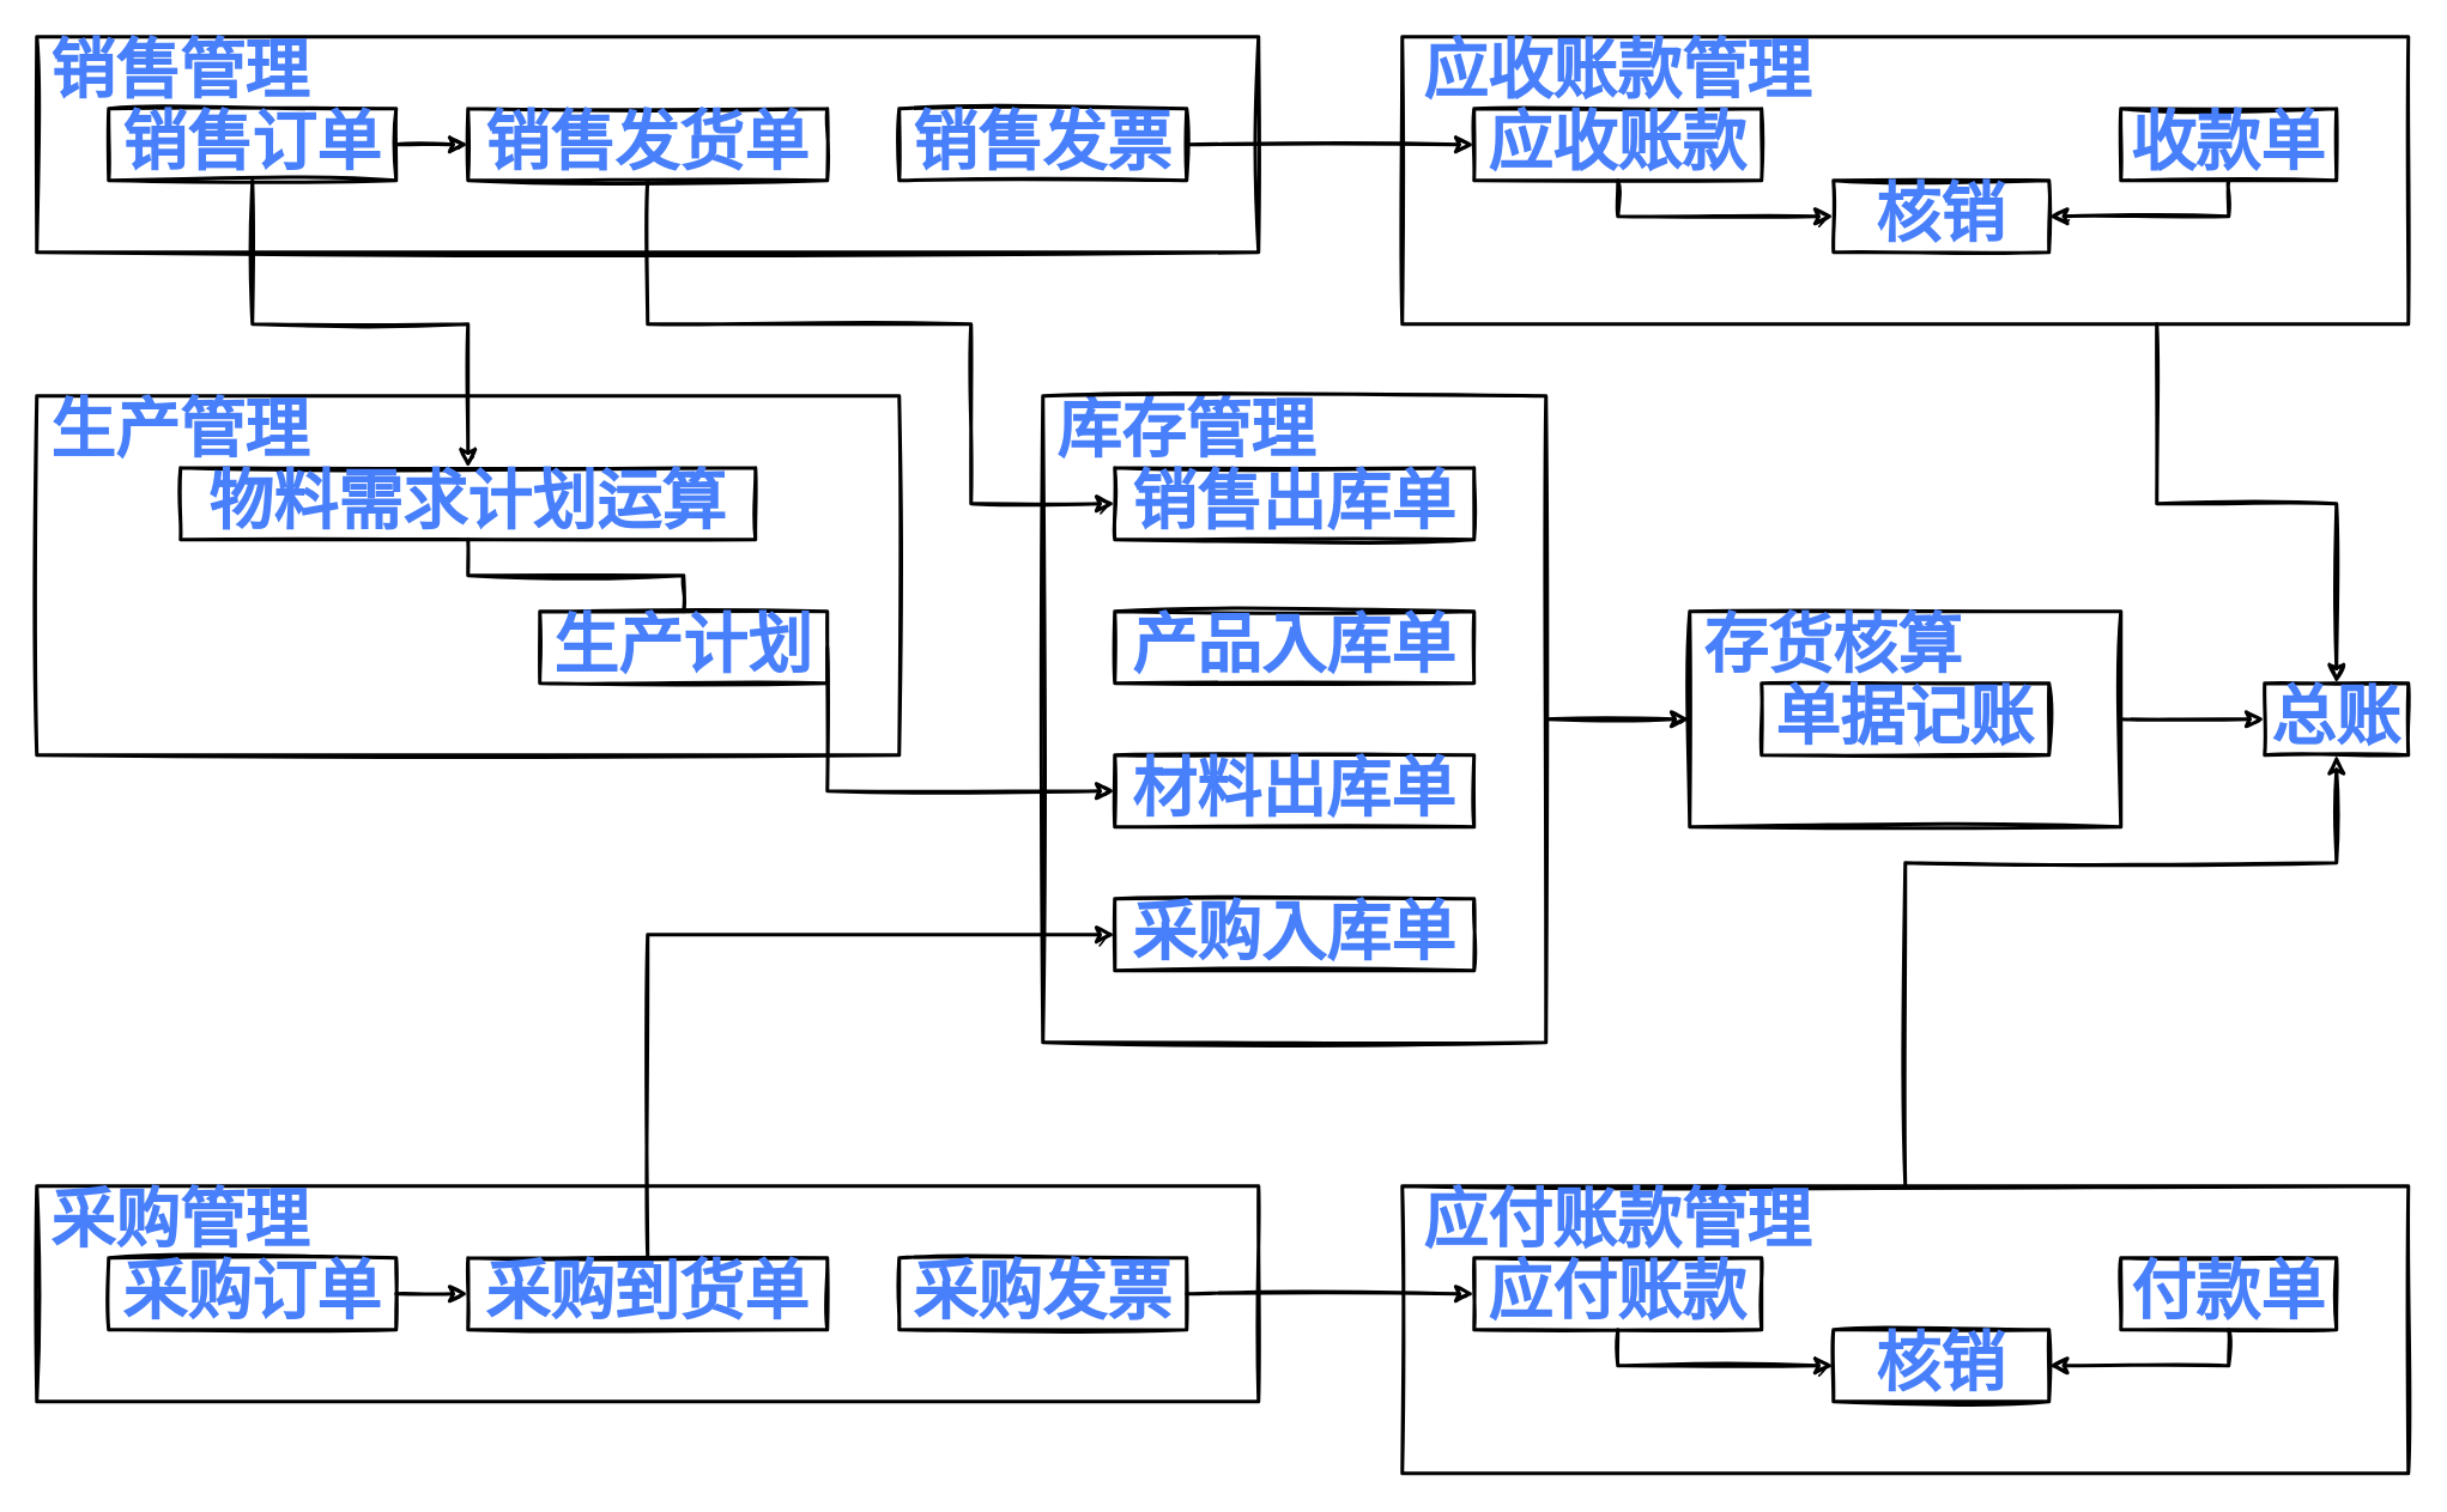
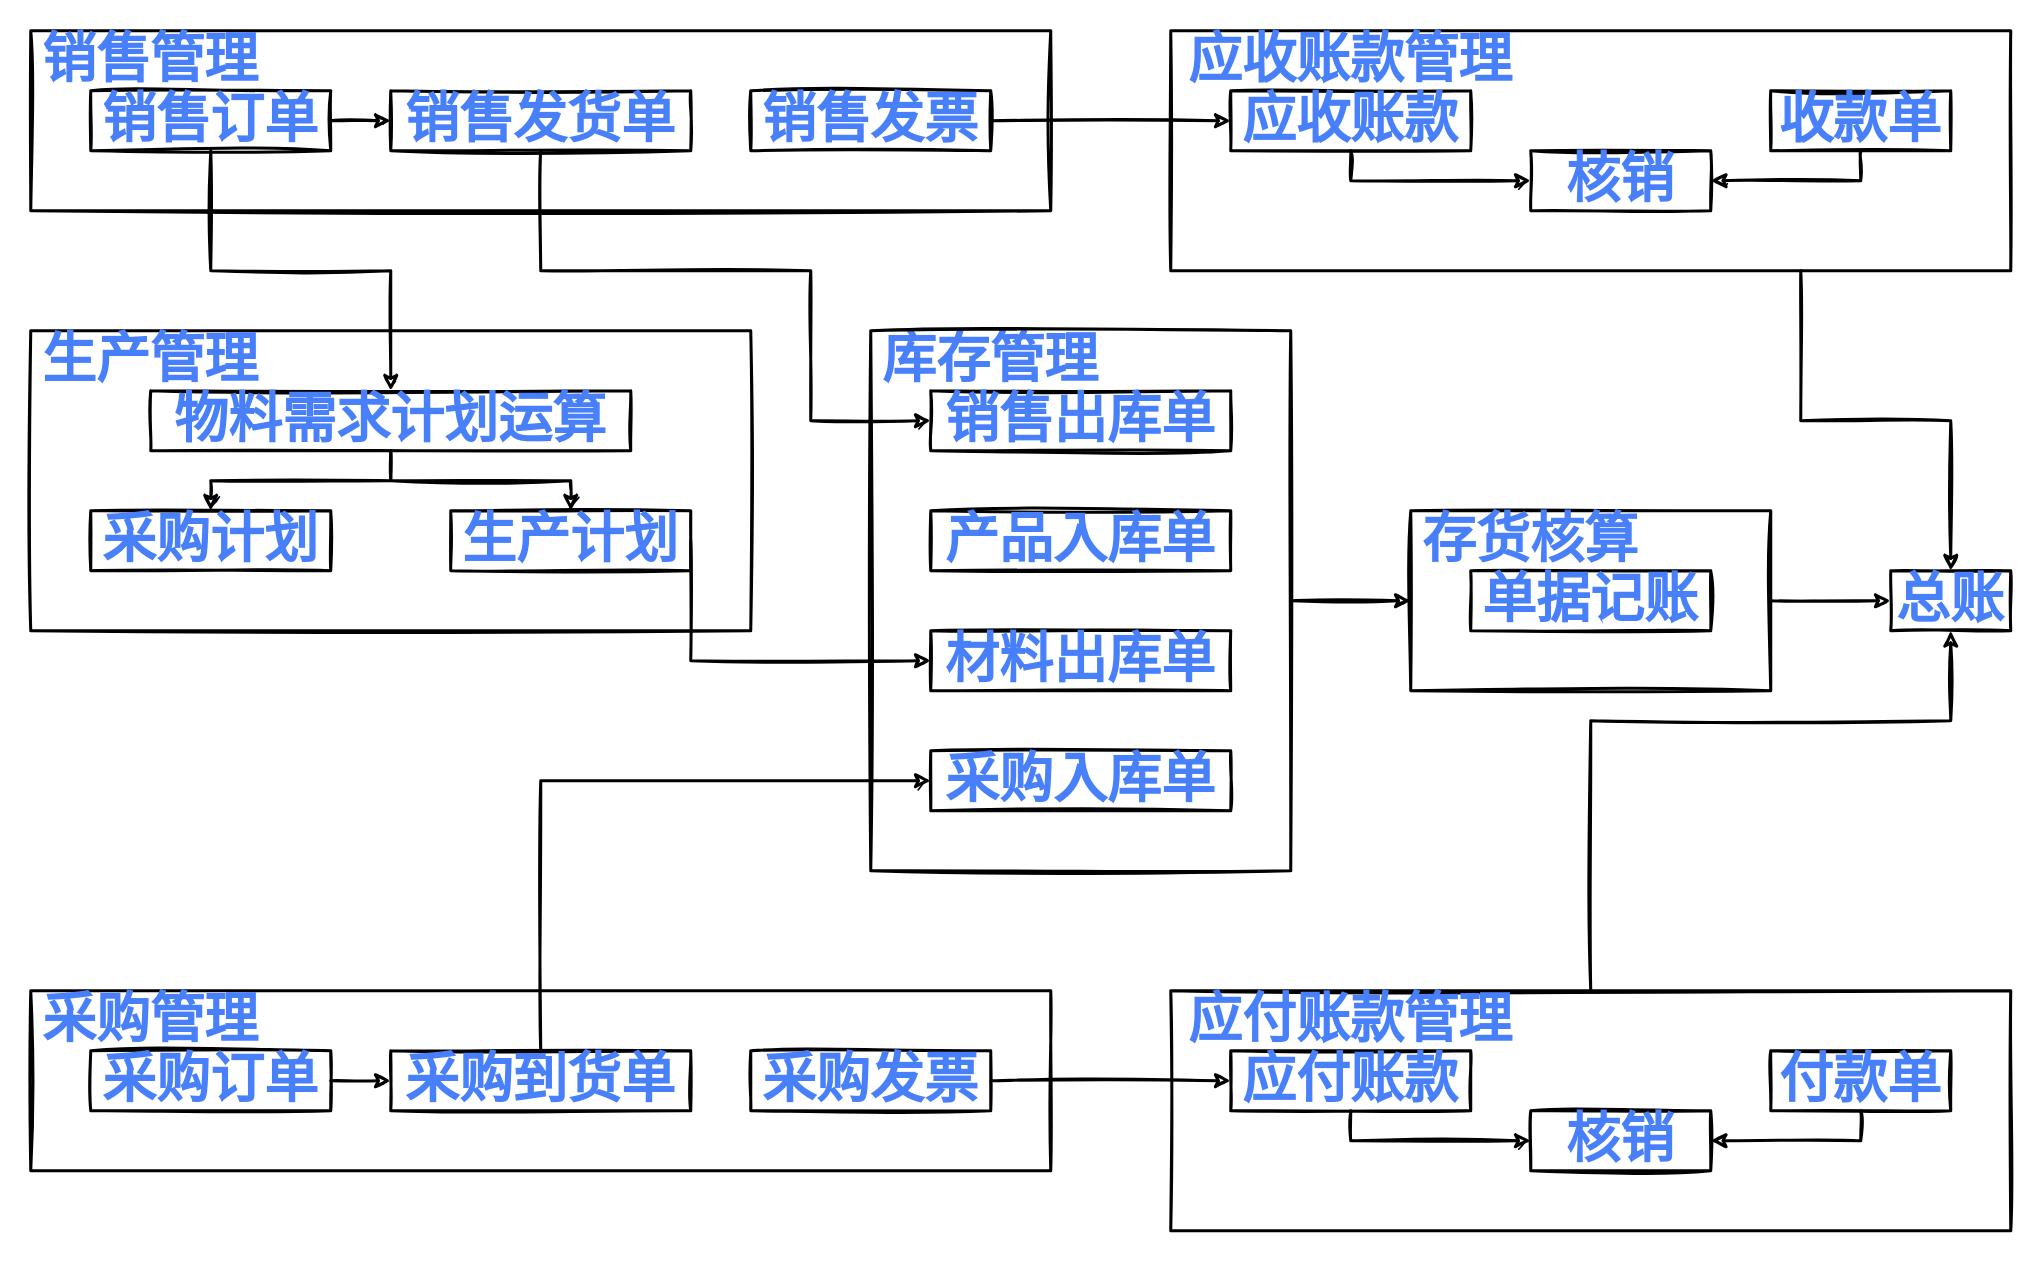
+ <mxCell id="53" style="edgeStyle=orthogonalEdgeStyle;rounded=0;sketch=1;orthogonalLoop=1;jettySize=auto;html=1;exitX=0.5;exitY=1;exitDx=0;exitDy=0;fontFamily=FZJingLeiS-R-GB;fontSize=36;fontColor=#487FFB;strokeWidth=2;" edge="1" parent="43" source="54" target="52"><mxGeometry relative="1" as="geometry" /></mxCell>
- <mxCell id="56" style="edgeStyle=orthogonalEdgeStyle;rounded=0;sketch=1;orthogonalLoop=1;jettySize=auto;html=1;exitX=0.5;exitY=1;exitDx=0;exitDy=0;entryX=0.5;entryY=0;entryDx=0;entryDy=0;fontFamily=FZJingLeiS-R-GB;fontSize=36;fontColor=#487FFB;strokeWidth=2;endArrow=none;" edge="1" parent="43" source="54" target="55"><mxGeometry relative="1" as="geometry" /></mxCell>
+ <mxCell id="56" style="edgeStyle=orthogonalEdgeStyle;rounded=0;sketch=1;orthogonalLoop=1;jettySize=auto;html=1;exitX=0.5;exitY=1;exitDx=0;exitDy=0;entryX=0.5;entryY=0;entryDx=0;entryDy=0;fontFamily=FZJingLeiS-R-GB;fontSize=36;fontColor=#487FFB;strokeWidth=2;" edge="1" parent="43" source="54" target="55"><mxGeometry relative="1" as="geometry" /></mxCell>
+ <mxCell id="52" value="&lt;font face=&quot;FZJingLeiS-R-GB&quot; style=&quot;font-size: 36px&quot; color=&quot;#487ffb&quot;&gt;&lt;b&gt;采购计划&lt;/b&gt;&lt;/font&gt;" style="rounded=0;whiteSpace=wrap;html=1;sketch=1;strokeWidth=2;fillColor=none;" vertex="1" parent="43"><mxGeometry x="40" y="320" width="160" height="40" as="geometry" /></mxCell>
